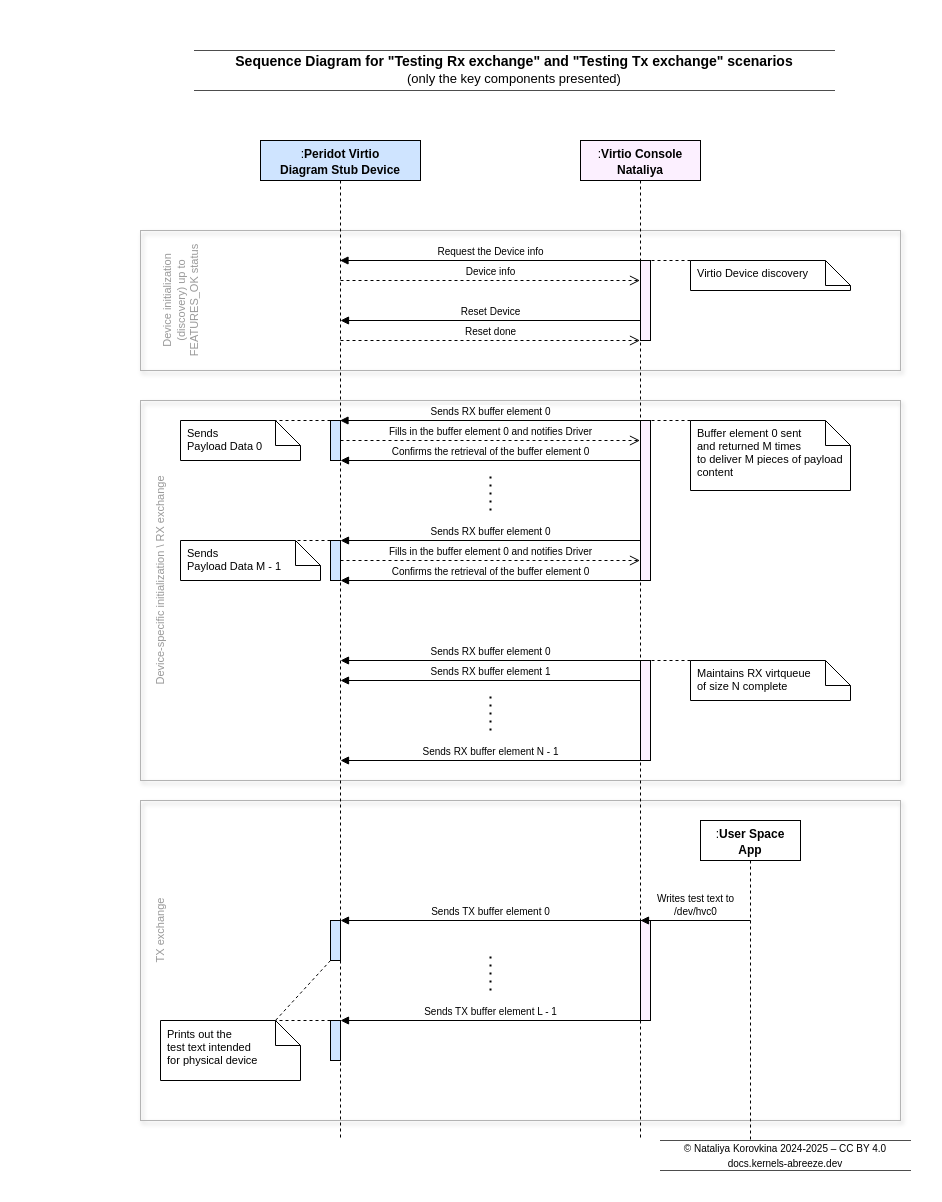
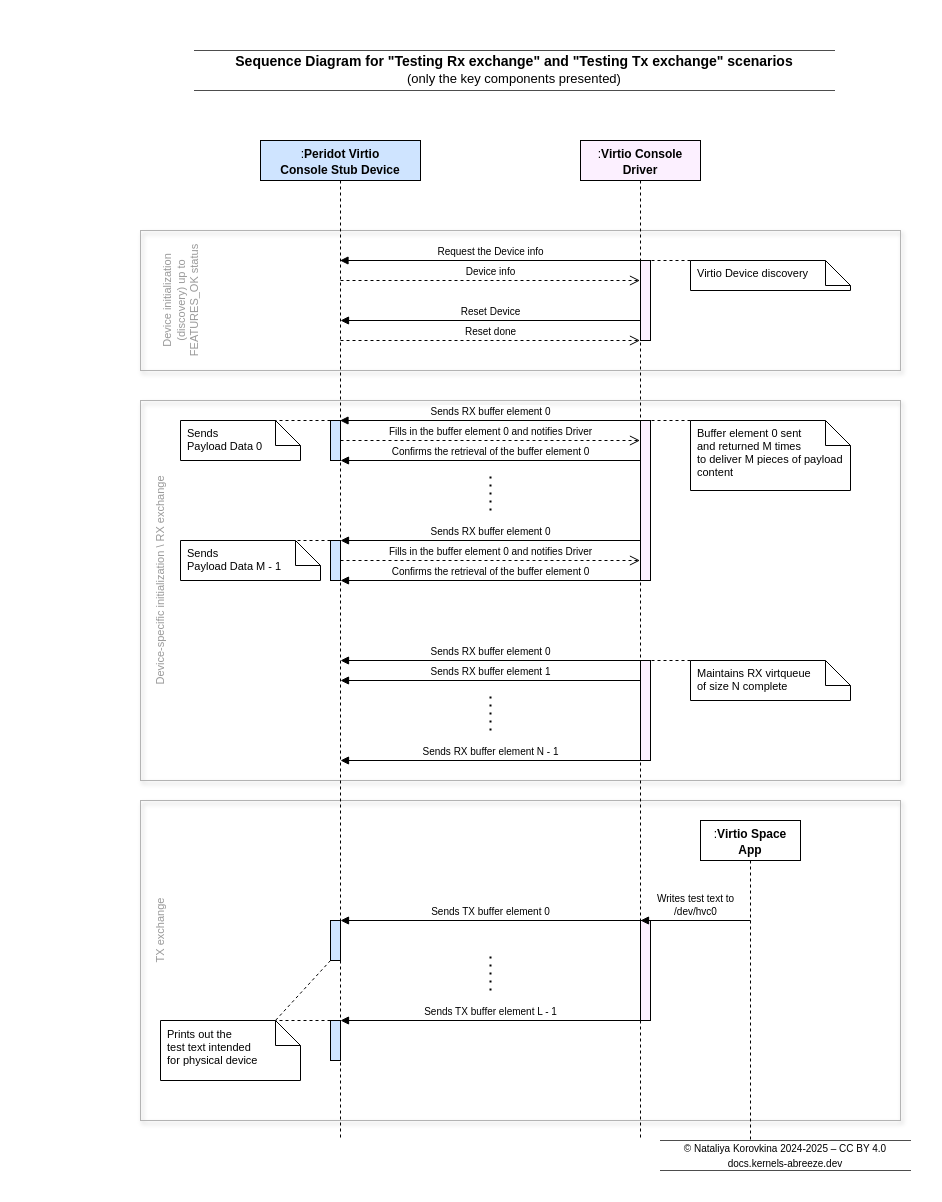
- <mxCell id="6" value=":&lt;b style=&quot;background-color: initial;&quot;&gt;Peridot Virtio&lt;/b&gt;&lt;p style=&quot;margin: 6px 0px 0px; line-height: 60%;&quot;&gt;&lt;b&gt;Diagram&amp;nbsp;&lt;/b&gt;&lt;b style=&quot;background-color: initial;&quot;&gt;Stub Device&lt;/b&gt;&lt;/p&gt;" style="shape=umlLifeline;perimeter=lifelinePerimeter;whiteSpace=wrap;html=1;container=1;dropTarget=0;collapsible=0;recursiveResize=0;outlineConnect=0;portConstraint=eastwest;newEdgeStyle={&quot;curved&quot;:0,&quot;rounded&quot;:0};fillColor=#CFE4FF;" parent="1" vertex="1"><mxGeometry x="260" y="140" width="160" height="1000" as="geometry" /></mxCell>
+ <mxCell id="6" value=":&lt;b style=&quot;background-color: initial;&quot;&gt;Peridot Virtio&lt;/b&gt;&lt;p style=&quot;margin: 6px 0px 0px; line-height: 60%;&quot;&gt;&lt;b&gt;Console&amp;nbsp;&lt;/b&gt;&lt;b style=&quot;background-color: initial;&quot;&gt;Stub Device&lt;/b&gt;&lt;/p&gt;" style="shape=umlLifeline;perimeter=lifelinePerimeter;whiteSpace=wrap;html=1;container=1;dropTarget=0;collapsible=0;recursiveResize=0;outlineConnect=0;portConstraint=eastwest;newEdgeStyle={&quot;curved&quot;:0,&quot;rounded&quot;:0};fillColor=#CFE4FF;" parent="1" vertex="1"><mxGeometry x="260" y="140" width="160" height="1000" as="geometry" /></mxCell>
- <mxCell id="11" value=":&lt;b style=&quot;background-color: initial;&quot;&gt;Virtio Console&lt;/b&gt;&lt;p style=&quot;margin: 6px 0px 0px; line-height: 60%;&quot;&gt;&lt;b style=&quot;background-color: initial;&quot;&gt;Nataliya&lt;/b&gt;&lt;/p&gt;" style="shape=umlLifeline;perimeter=lifelinePerimeter;whiteSpace=wrap;html=1;container=1;dropTarget=0;collapsible=0;recursiveResize=0;outlineConnect=0;portConstraint=eastwest;newEdgeStyle={&quot;curved&quot;:0,&quot;rounded&quot;:0};fillColor=#FCF0FF;" parent="1" vertex="1"><mxGeometry x="580" y="140" width="120" height="1000" as="geometry" /></mxCell>
+ <mxCell id="11" value=":&lt;b style=&quot;background-color: initial;&quot;&gt;Virtio Console&lt;/b&gt;&lt;p style=&quot;margin: 6px 0px 0px; line-height: 60%;&quot;&gt;&lt;b style=&quot;background-color: initial;&quot;&gt;Driver&lt;/b&gt;&lt;/p&gt;" style="shape=umlLifeline;perimeter=lifelinePerimeter;whiteSpace=wrap;html=1;container=1;dropTarget=0;collapsible=0;recursiveResize=0;outlineConnect=0;portConstraint=eastwest;newEdgeStyle={&quot;curved&quot;:0,&quot;rounded&quot;:0};fillColor=#FCF0FF;" parent="1" vertex="1"><mxGeometry x="580" y="140" width="120" height="1000" as="geometry" /></mxCell>
- <mxCell id="49" value=":&lt;b style=&quot;background-color: initial;&quot;&gt;User Space&lt;/b&gt;&lt;p style=&quot;margin: 6px 0px 0px; line-height: 60%;&quot;&gt;&lt;b style=&quot;background-color: initial;&quot;&gt;App&lt;/b&gt;&lt;/p&gt;" style="shape=umlLifeline;perimeter=lifelinePerimeter;whiteSpace=wrap;html=1;container=1;dropTarget=0;collapsible=0;recursiveResize=0;outlineConnect=0;portConstraint=eastwest;newEdgeStyle={&quot;curved&quot;:0,&quot;rounded&quot;:0};" parent="1" vertex="1"><mxGeometry x="700" y="820" width="100" height="320" as="geometry" /></mxCell>
+ <mxCell id="49" value=":&lt;b style=&quot;background-color: initial;&quot;&gt;Virtio Space&lt;/b&gt;&lt;p style=&quot;margin: 6px 0px 0px; line-height: 60%;&quot;&gt;&lt;b style=&quot;background-color: initial;&quot;&gt;App&lt;/b&gt;&lt;/p&gt;" style="shape=umlLifeline;perimeter=lifelinePerimeter;whiteSpace=wrap;html=1;container=1;dropTarget=0;collapsible=0;recursiveResize=0;outlineConnect=0;portConstraint=eastwest;newEdgeStyle={&quot;curved&quot;:0,&quot;rounded&quot;:0};" parent="1" vertex="1"><mxGeometry x="700" y="820" width="100" height="320" as="geometry" /></mxCell>
